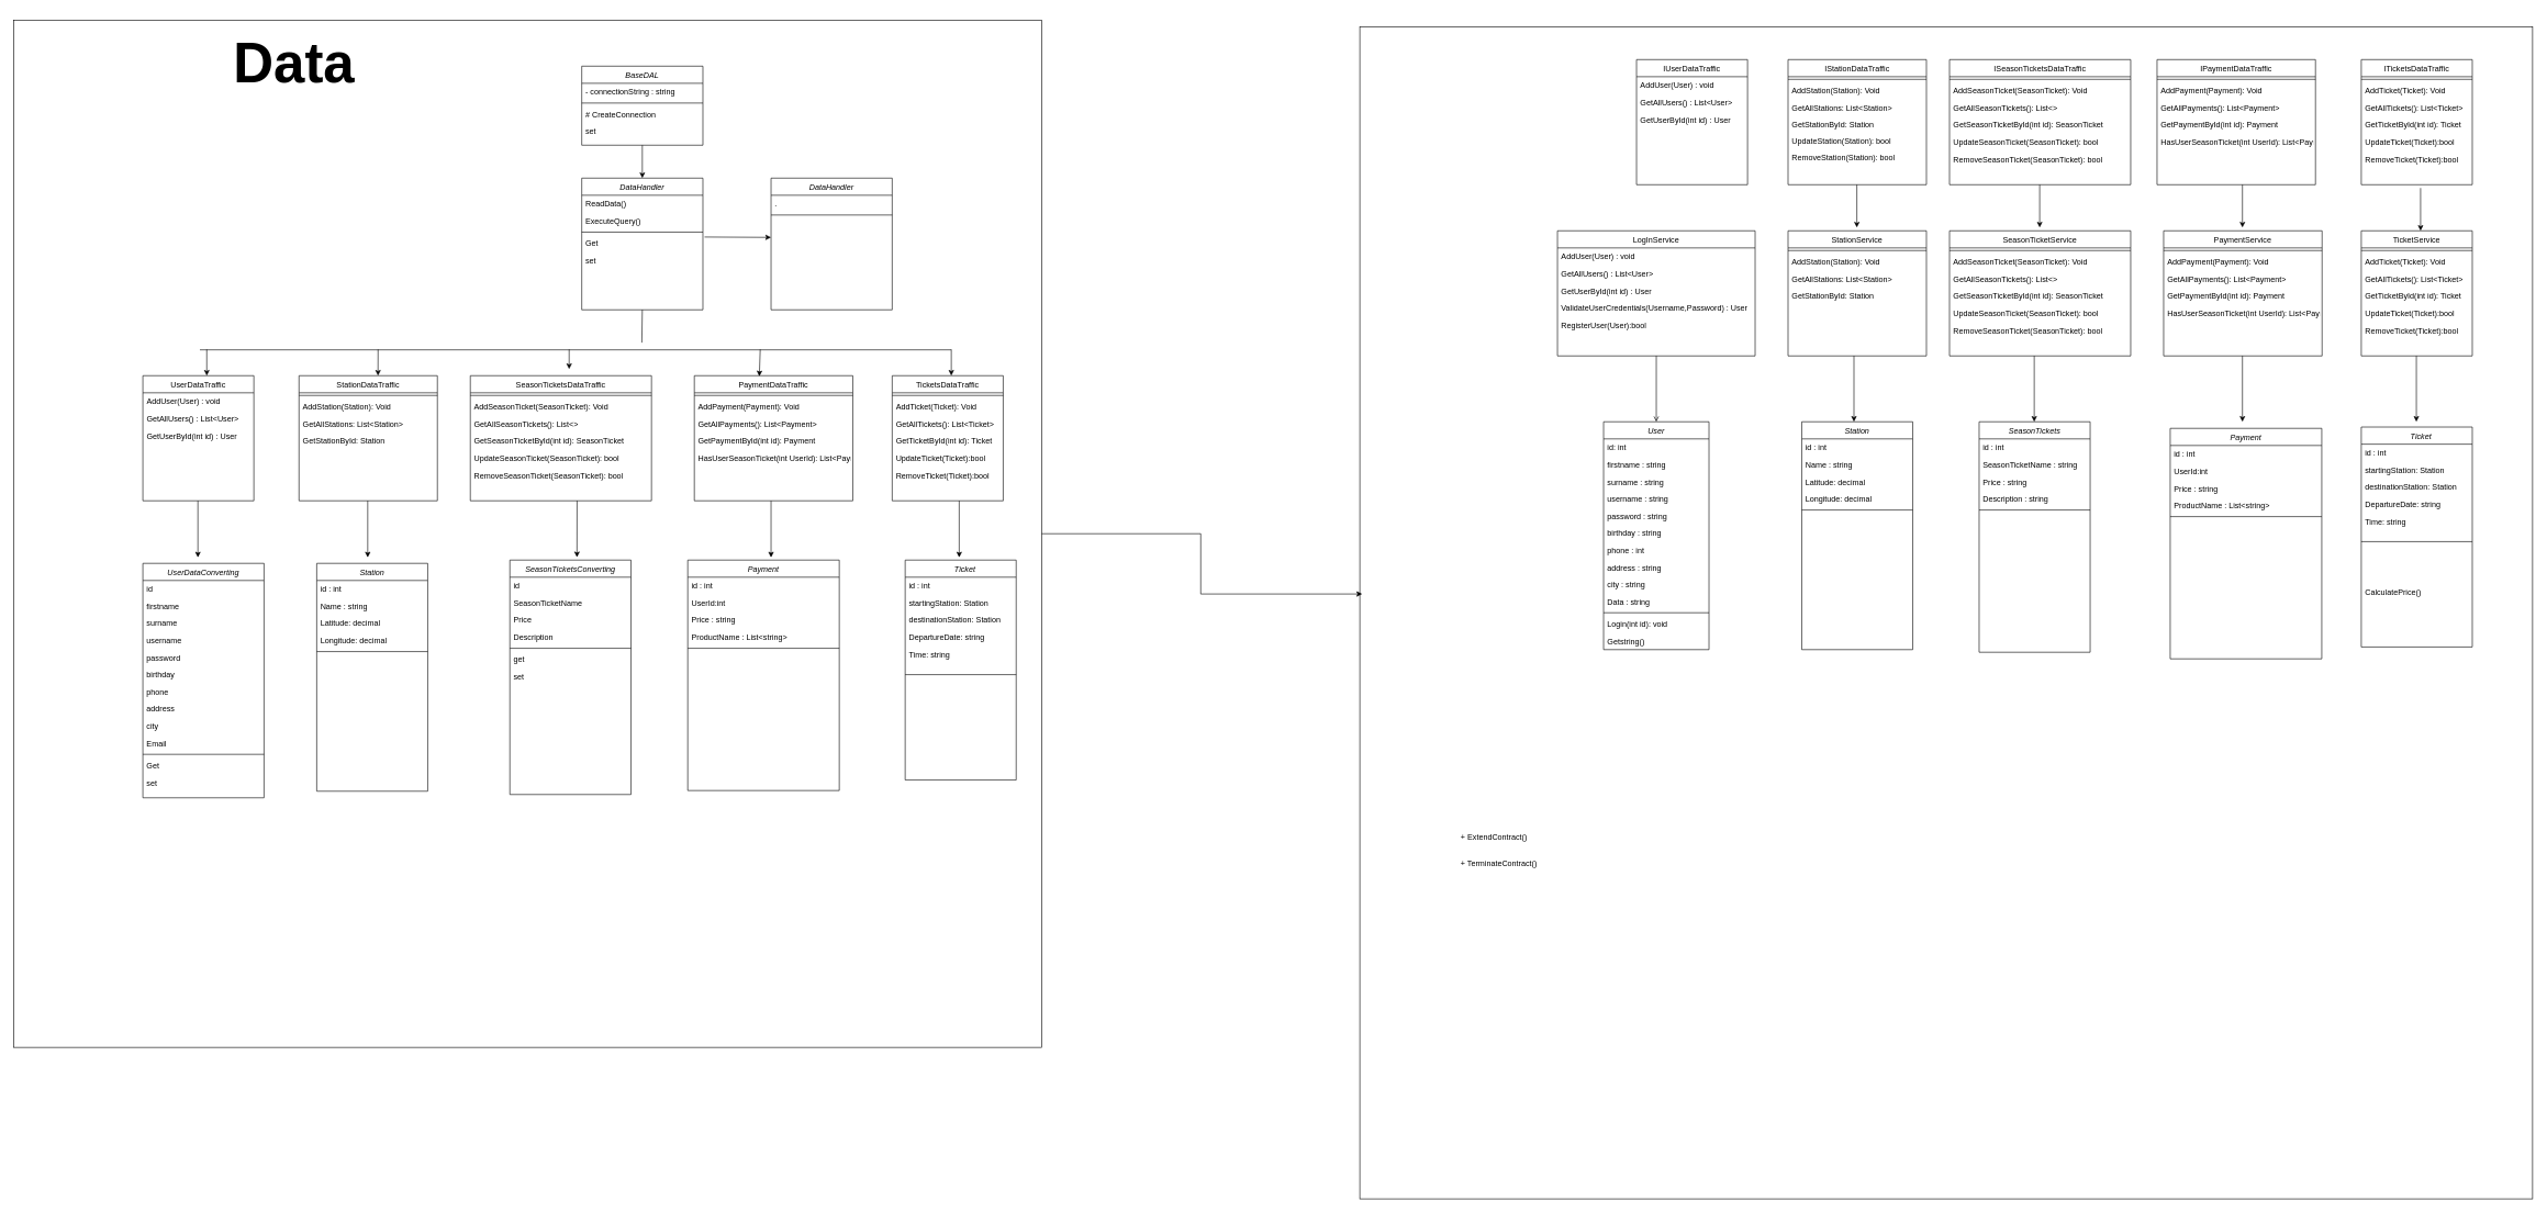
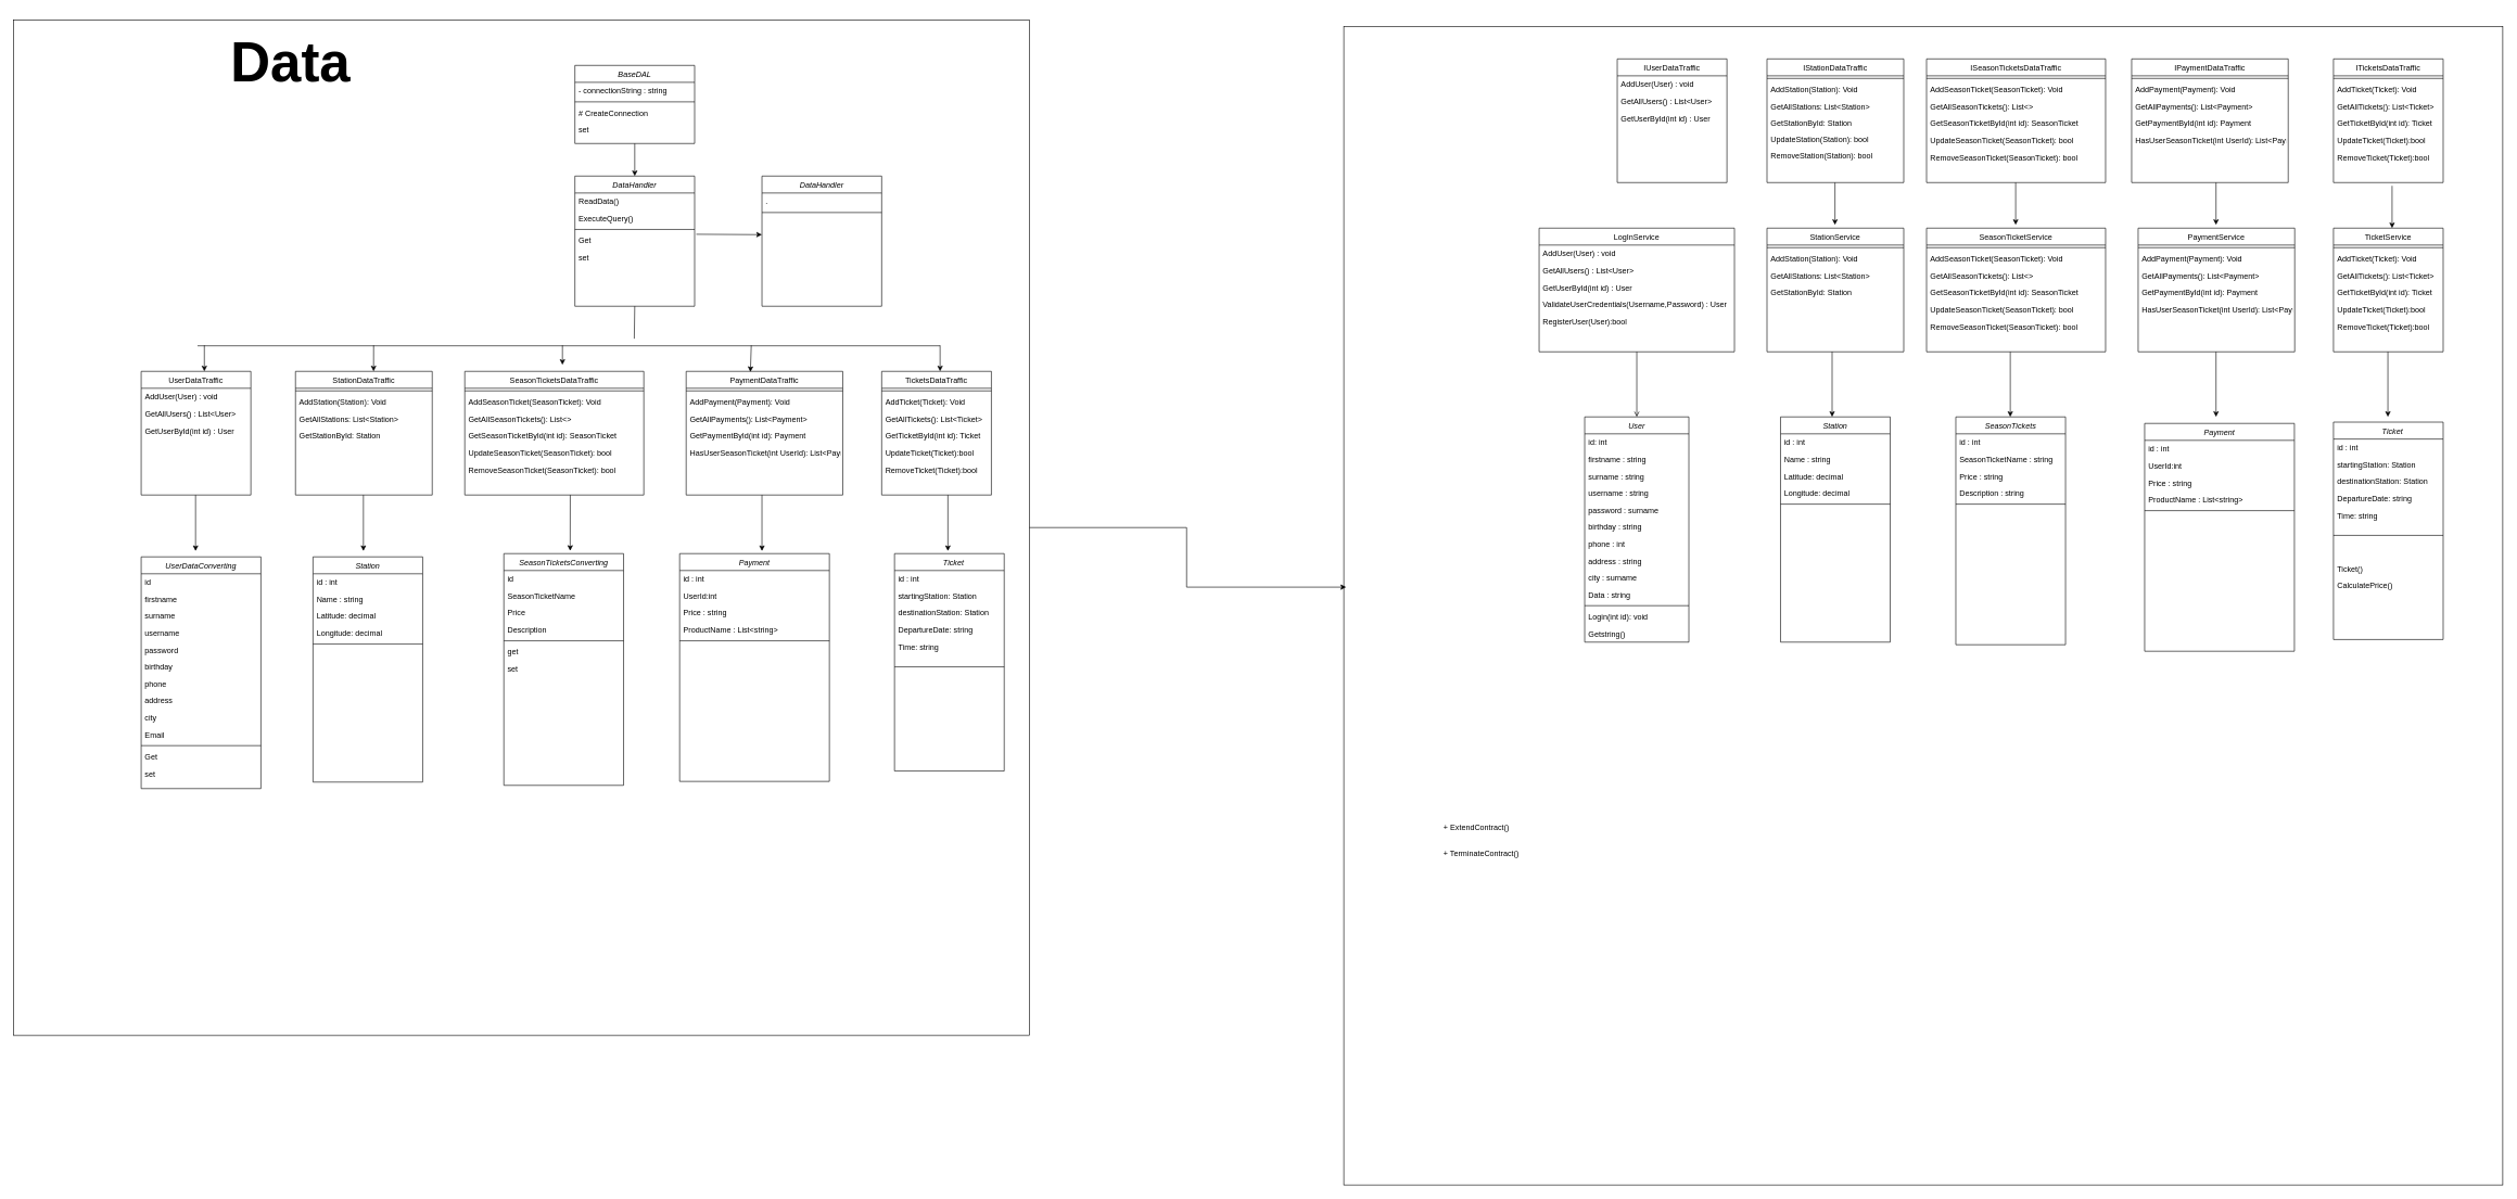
- <mxCell id="63" value="password : string" style="text;align=left;verticalAlign=top;spacingLeft=4;spacingRight=4;overflow=hidden;rotatable=0;points=[[0,0.5],[1,0.5]];portConstraint=eastwest;rounded=0;shadow=0;html=0;" parent="58" vertex="1"><mxGeometry y="130" width="160" height="26" as="geometry" /></mxCell>
+ <mxCell id="63" value="password : surname" style="text;align=left;verticalAlign=top;spacingLeft=4;spacingRight=4;overflow=hidden;rotatable=0;points=[[0,0.5],[1,0.5]];portConstraint=eastwest;rounded=0;shadow=0;html=0;" parent="58" vertex="1"><mxGeometry y="130" width="160" height="26" as="geometry" /></mxCell>
+ <mxCell id="36" value="Ticket()" style="text;align=left;verticalAlign=top;spacingLeft=4;spacingRight=4;overflow=hidden;rotatable=0;points=[[0,0.5],[1,0.5]];portConstraint=eastwest;" parent="2" vertex="1"><mxGeometry x="1519.989" y="820" width="168.477" height="26" as="geometry" /></mxCell>
- <mxCell id="67" value="city : string" style="text;align=left;verticalAlign=top;spacingLeft=4;spacingRight=4;overflow=hidden;rotatable=0;points=[[0,0.5],[1,0.5]];portConstraint=eastwest;rounded=0;shadow=0;html=0;" parent="58" vertex="1"><mxGeometry y="234" width="160" height="26" as="geometry" /></mxCell>
+ <mxCell id="67" value="city : surname" style="text;align=left;verticalAlign=top;spacingLeft=4;spacingRight=4;overflow=hidden;rotatable=0;points=[[0,0.5],[1,0.5]];portConstraint=eastwest;rounded=0;shadow=0;html=0;" parent="58" vertex="1"><mxGeometry y="234" width="160" height="26" as="geometry" /></mxCell>
